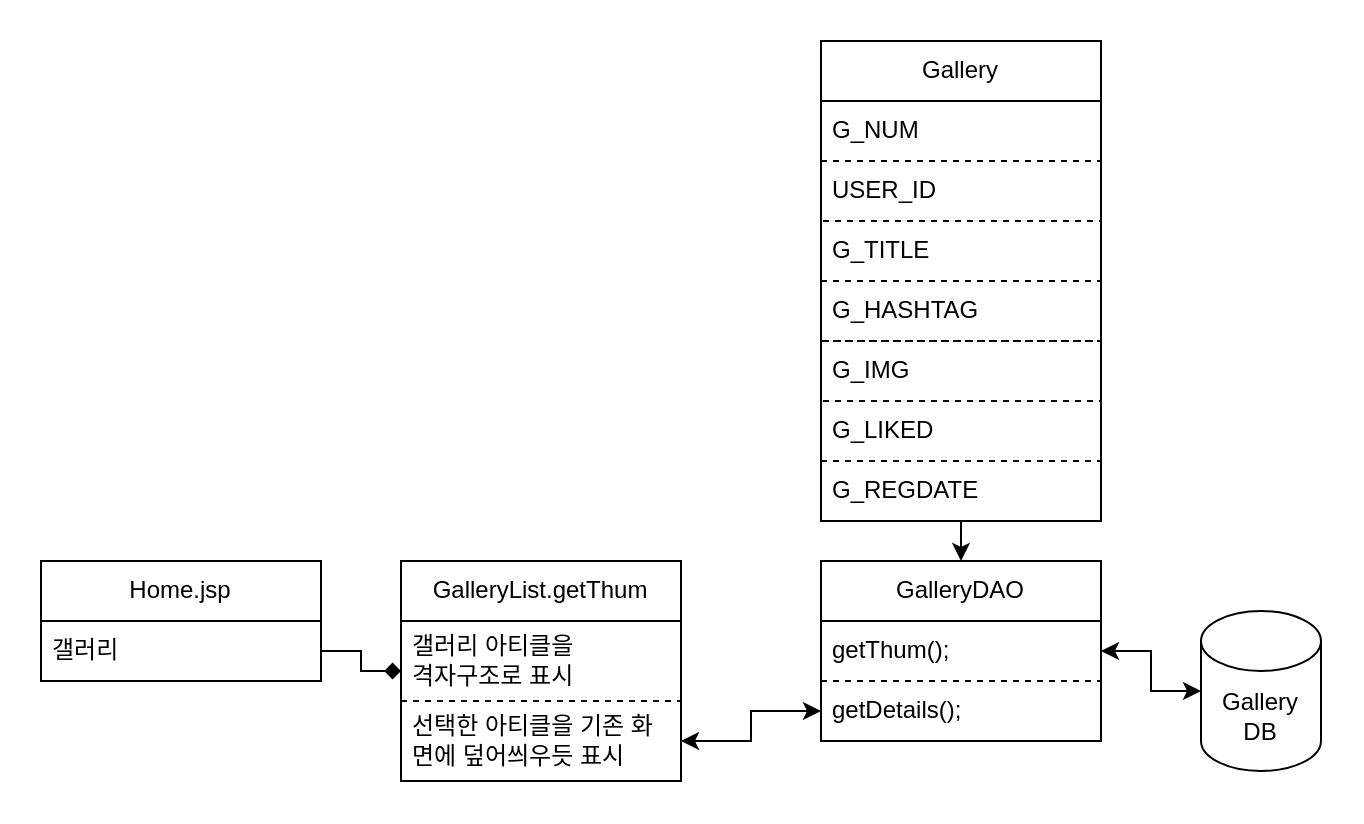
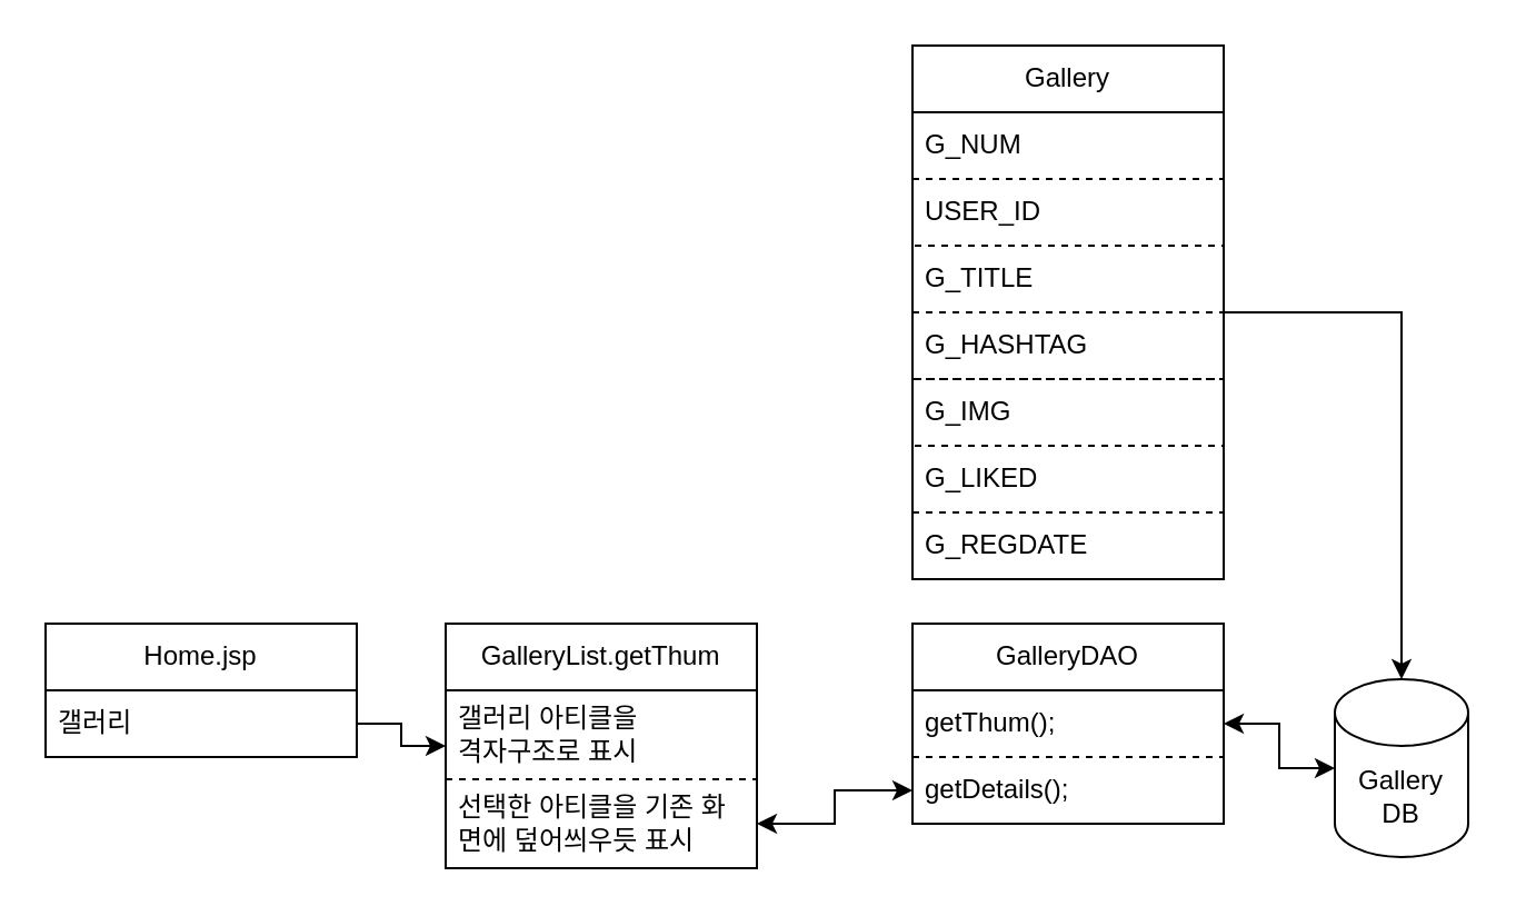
- <mxCell id="4" style="edgeStyle=orthogonalEdgeStyle;rounded=0;html=1;" edge="1" parent="1" source="5" target="14"><mxGeometry relative="1" as="geometry" /></mxCell>
+ <mxCell id="4" style="edgeStyle=orthogonalEdgeStyle;rounded=0;html=1;" edge="1" parent="1" source="5" target="17"><mxGeometry relative="1" as="geometry" /></mxCell>
- <mxCell id="18" style="edgeStyle=orthogonalEdgeStyle;rounded=0;orthogonalLoop=1;jettySize=auto;html=1;endArrow=diamond;" parent="1" source="3" target="19" edge="1"><mxGeometry relative="1" as="geometry"><mxPoint x="220" y="375" as="targetPoint" /></mxGeometry></mxCell>
+ <mxCell id="18" style="edgeStyle=orthogonalEdgeStyle;rounded=0;orthogonalLoop=1;jettySize=auto;html=1;" parent="1" source="3" target="19" edge="1"><mxGeometry relative="1" as="geometry"><mxPoint x="220" y="375" as="targetPoint" /></mxGeometry></mxCell>
